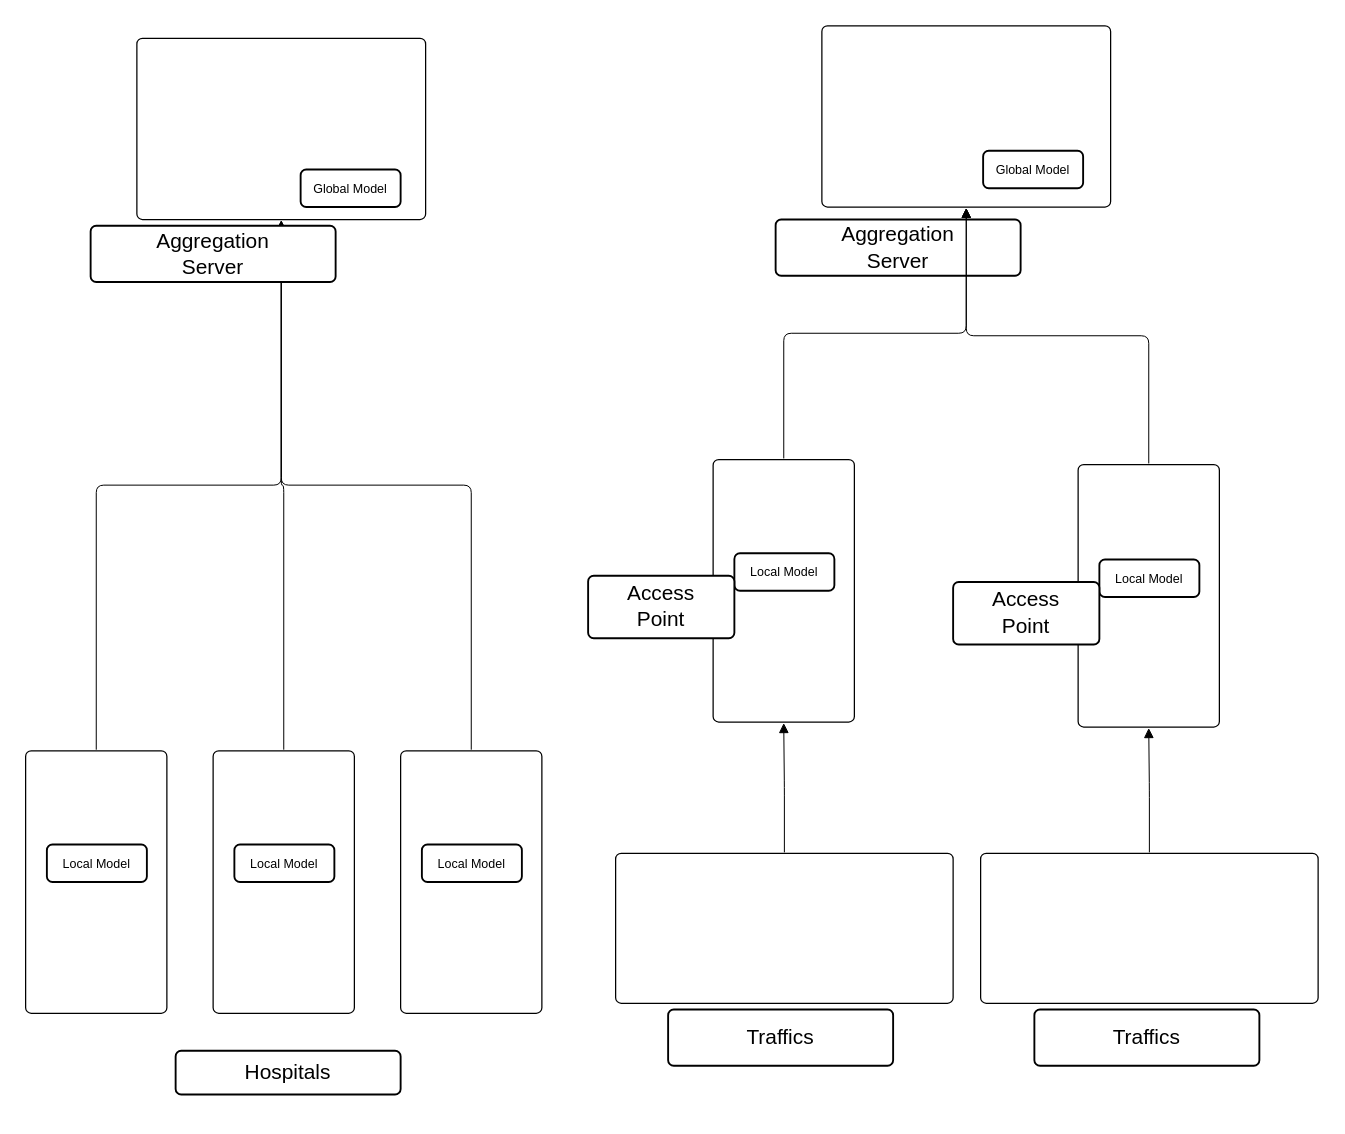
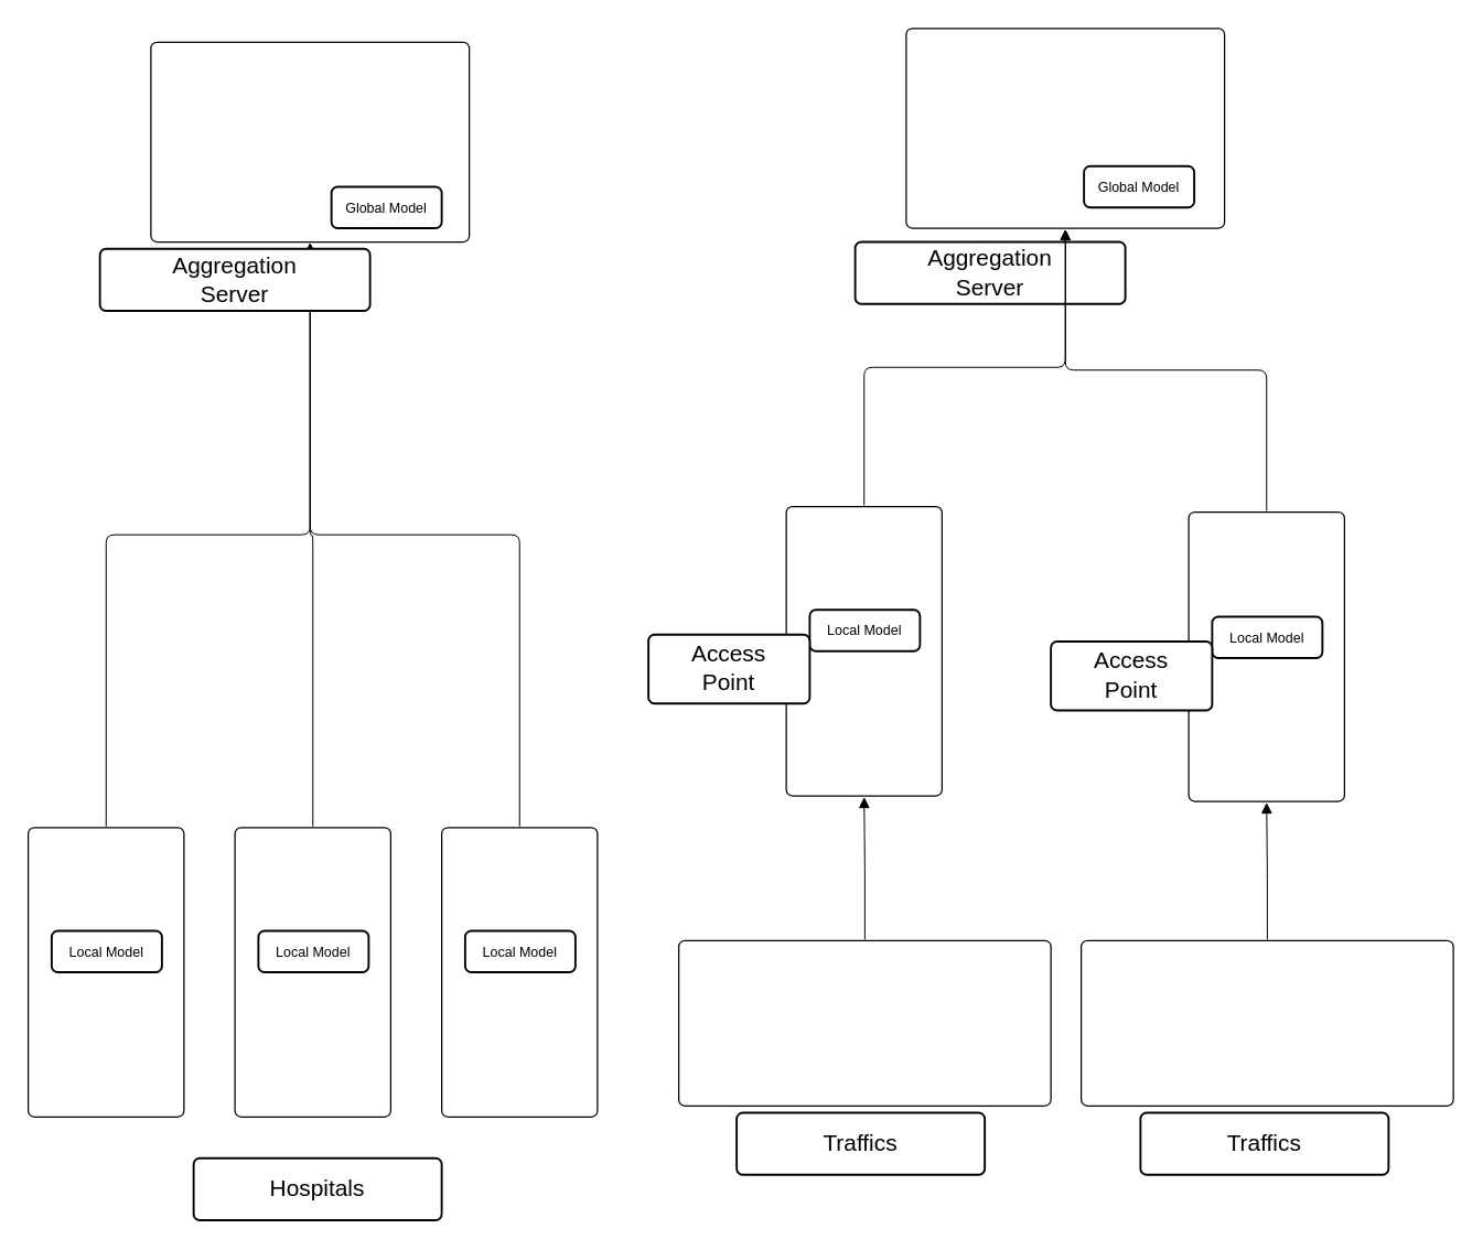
- <mxCell id="21" value="Hospitals" style="html=1;overflow=block;blockSpacing=1;whiteSpace=wrap;fontSize=16.7;spacing=0;strokeOpacity=100;fillOpacity=100;rounded=1;absoluteArcSize=1;arcSize=9;strokeWidth=1.5;lucidId=Vl0cjTOPYraa;" vertex="1" parent="1"><mxGeometry x="140" y="840" width="180" height="35" as="geometry" /></mxCell>
+ <mxCell id="21" value="Hospitals" style="html=1;overflow=block;blockSpacing=1;whiteSpace=wrap;fontSize=16.7;spacing=0;strokeOpacity=100;fillOpacity=100;rounded=1;absoluteArcSize=1;arcSize=9;strokeWidth=1.5;lucidId=Vl0cjTOPYraa;" vertex="1" parent="1"><mxGeometry x="140" y="840" width="180" height="45" as="geometry" /></mxCell>
